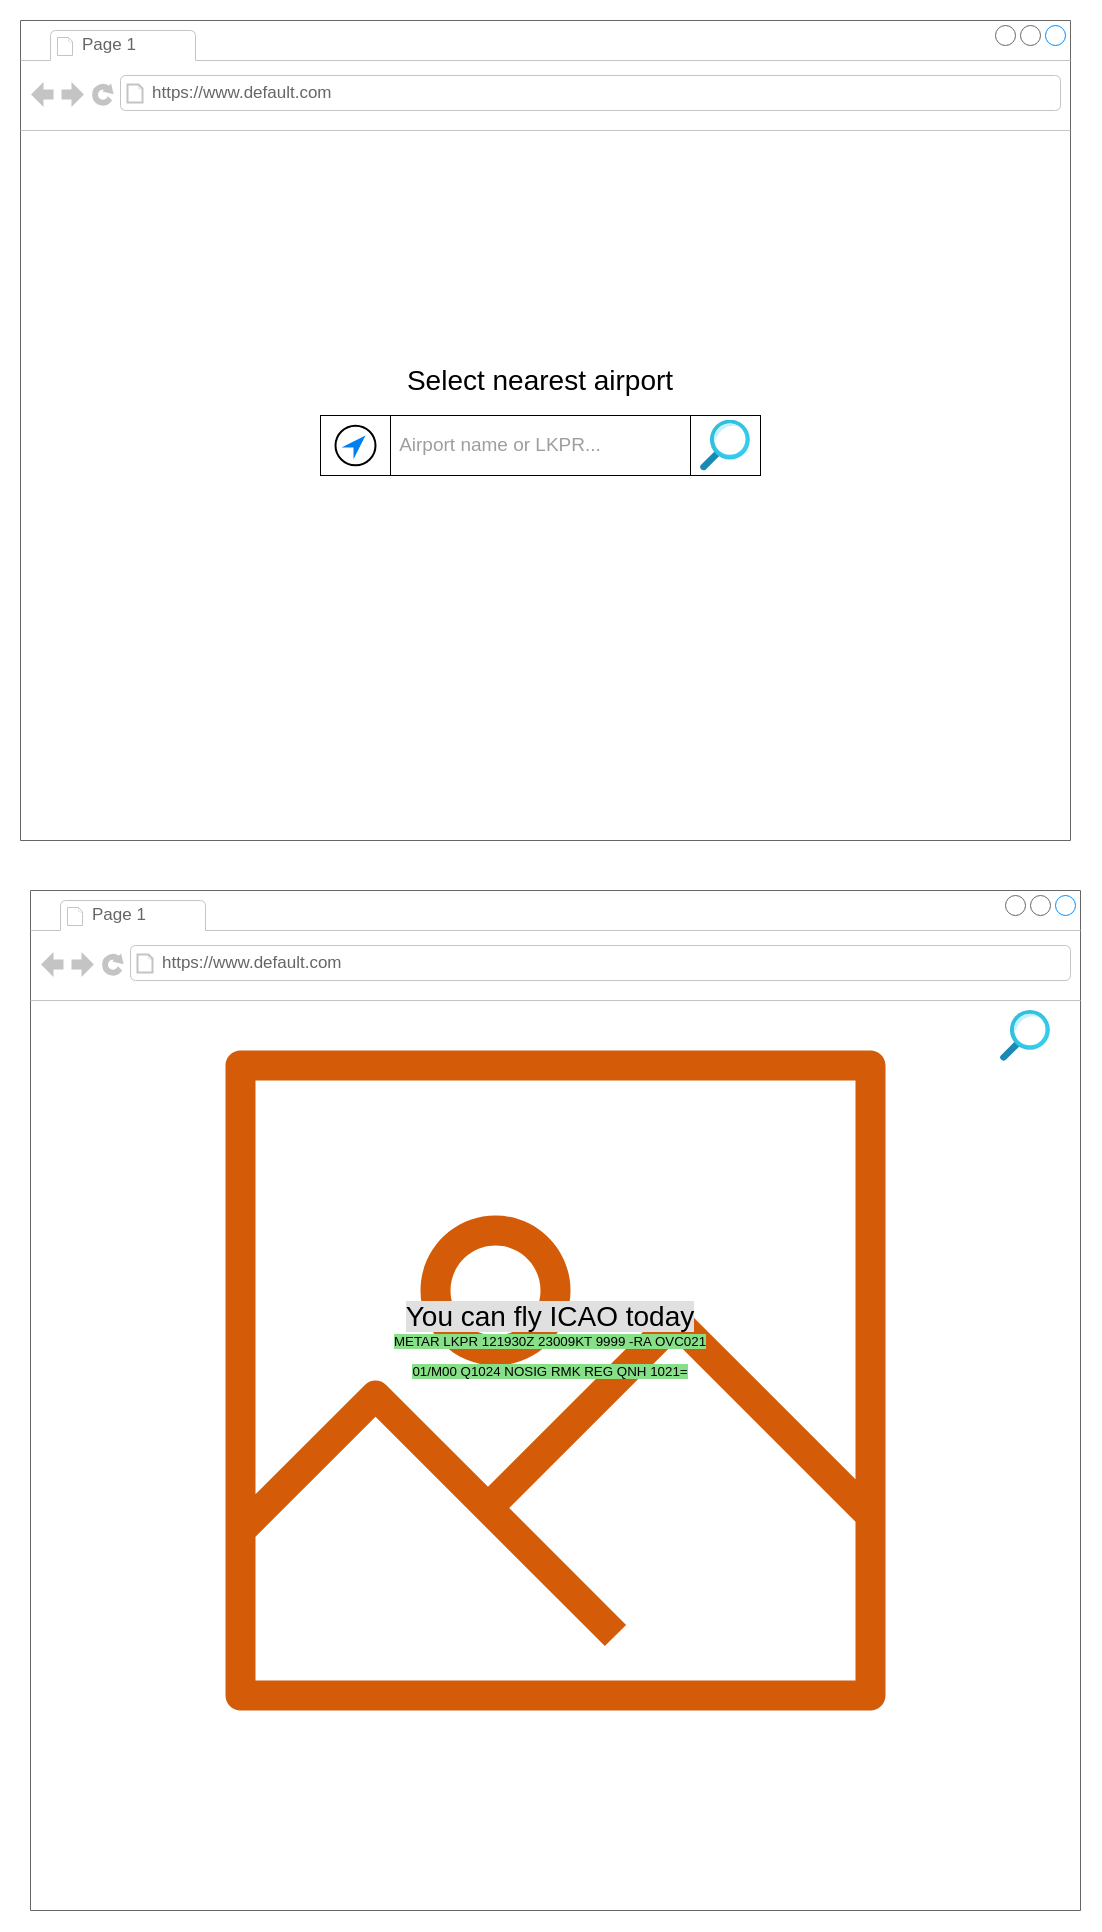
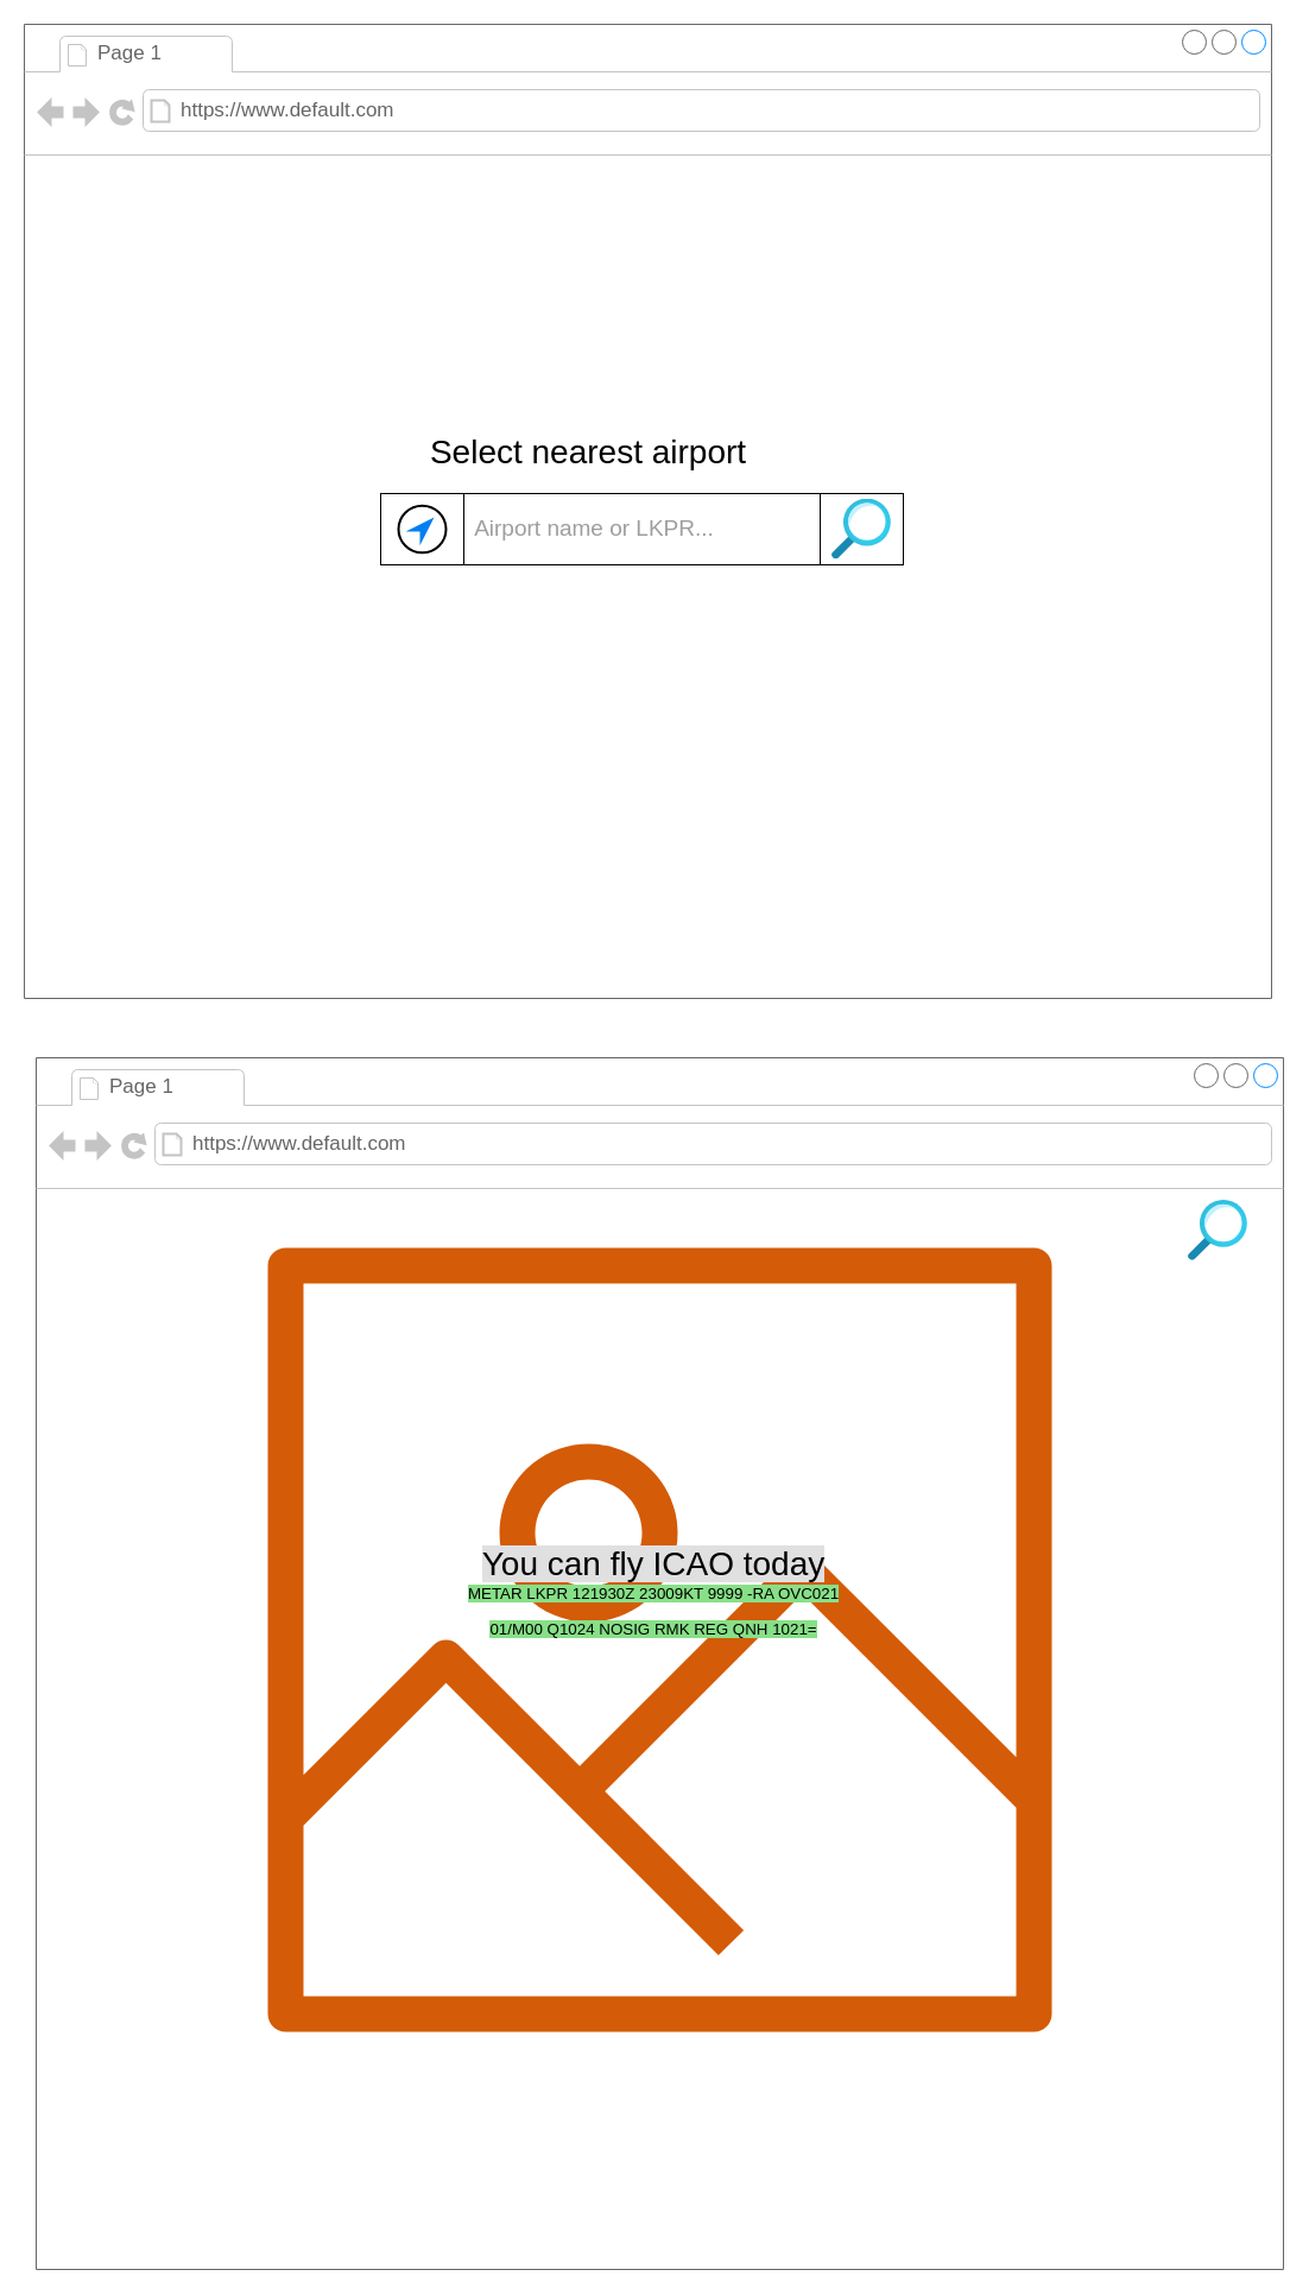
- <mxCell id="6" value="&lt;font style=&quot;font-size: 28px&quot;&gt;Select nearest airport&lt;/font&gt;" style="text;html=1;strokeColor=none;fillColor=none;align=center;verticalAlign=middle;whiteSpace=wrap;rounded=0;" vertex="1" parent="2"><mxGeometry x="350" y="345" width="340" height="30" as="geometry" /></mxCell>
+ <mxCell id="6" value="&lt;font style=&quot;font-size: 28px&quot;&gt;Select nearest airport&lt;/font&gt;" style="text;html=1;strokeColor=none;fillColor=none;align=center;verticalAlign=middle;whiteSpace=wrap;rounded=0;" vertex="1" parent="2"><mxGeometry x="305" y="345" width="340" height="30" as="geometry" /></mxCell>
